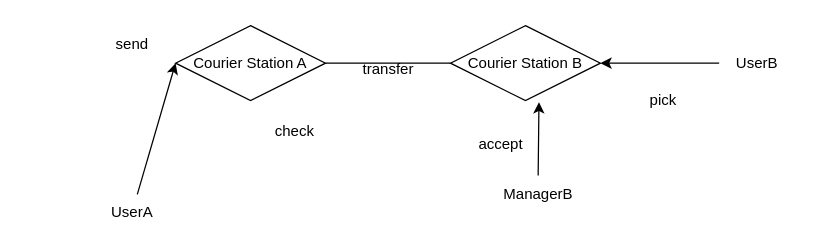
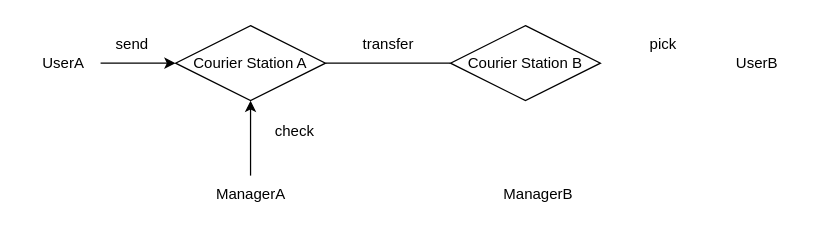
- <mxCell id="7" style="edgeStyle=none;html=1;entryX=1;entryY=0.5;entryDx=0;entryDy=0;" edge="1" parent="1" source="8" target="6"><mxGeometry relative="1" as="geometry" /></mxCell>
- <mxCell id="17" value="transfer" style="text;html=1;align=center;verticalAlign=middle;resizable=0;points=[];autosize=1;strokeColor=none;fillColor=none;" vertex="1" parent="1"><mxGeometry x="280" y="40" width="60" height="30" as="geometry" /></mxCell>
+ <mxCell id="17" value="transfer" style="text;html=1;align=center;verticalAlign=middle;resizable=0;points=[];autosize=1;strokeColor=none;fillColor=none;" vertex="1" parent="1"><mxGeometry x="280" y="20" width="60" height="30" as="geometry" /></mxCell>
- <mxCell id="16" value="pick" style="text;html=1;align=center;verticalAlign=middle;resizable=0;points=[];autosize=1;strokeColor=none;fillColor=none;" vertex="1" parent="1"><mxGeometry x="510" y="65" width="40" height="30" as="geometry" /></mxCell>
+ <mxCell id="16" value="pick" style="text;html=1;align=center;verticalAlign=middle;resizable=0;points=[];autosize=1;strokeColor=none;fillColor=none;" vertex="1" parent="1"><mxGeometry x="510" y="20" width="40" height="30" as="geometry" /></mxCell>
+ <mxCell id="9" style="edgeStyle=none;html=1;entryX=0.5;entryY=1;entryDx=0;entryDy=0;" edge="1" parent="1" source="10" target="3"><mxGeometry relative="1" as="geometry" /></mxCell>
- <mxCell id="11" style="edgeStyle=none;html=1;entryX=0.59;entryY=1.021;entryDx=0;entryDy=0;entryPerimeter=0;" edge="1" parent="1" source="12" target="6"><mxGeometry relative="1" as="geometry" /></mxCell>
- <mxCell id="14" value="accept" style="text;html=1;align=center;verticalAlign=middle;resizable=0;points=[];autosize=1;strokeColor=none;fillColor=none;" vertex="1" parent="1"><mxGeometry x="370" y="100" width="60" height="30" as="geometry" /></mxCell>
+ <mxCell id="10" value="ManagerA" style="text;html=1;align=center;verticalAlign=middle;resizable=0;points=[];autosize=1;strokeColor=none;fillColor=none;" vertex="1" parent="1"><mxGeometry x="160" y="140" width="80" height="30" as="geometry" /></mxCell>
- <mxCell id="5" value="UserA" style="text;html=1;align=center;verticalAlign=middle;resizable=0;points=[];autosize=1;strokeColor=none;fillColor=none;" vertex="1" parent="1"><mxGeometry x="75" y="155" width="60" height="30" as="geometry" /></mxCell>
+ <mxCell id="5" value="UserA" style="text;html=1;align=center;verticalAlign=middle;resizable=0;points=[];autosize=1;strokeColor=none;fillColor=none;" vertex="1" parent="1"><mxGeometry x="20" y="35" width="60" height="30" as="geometry" /></mxCell>
